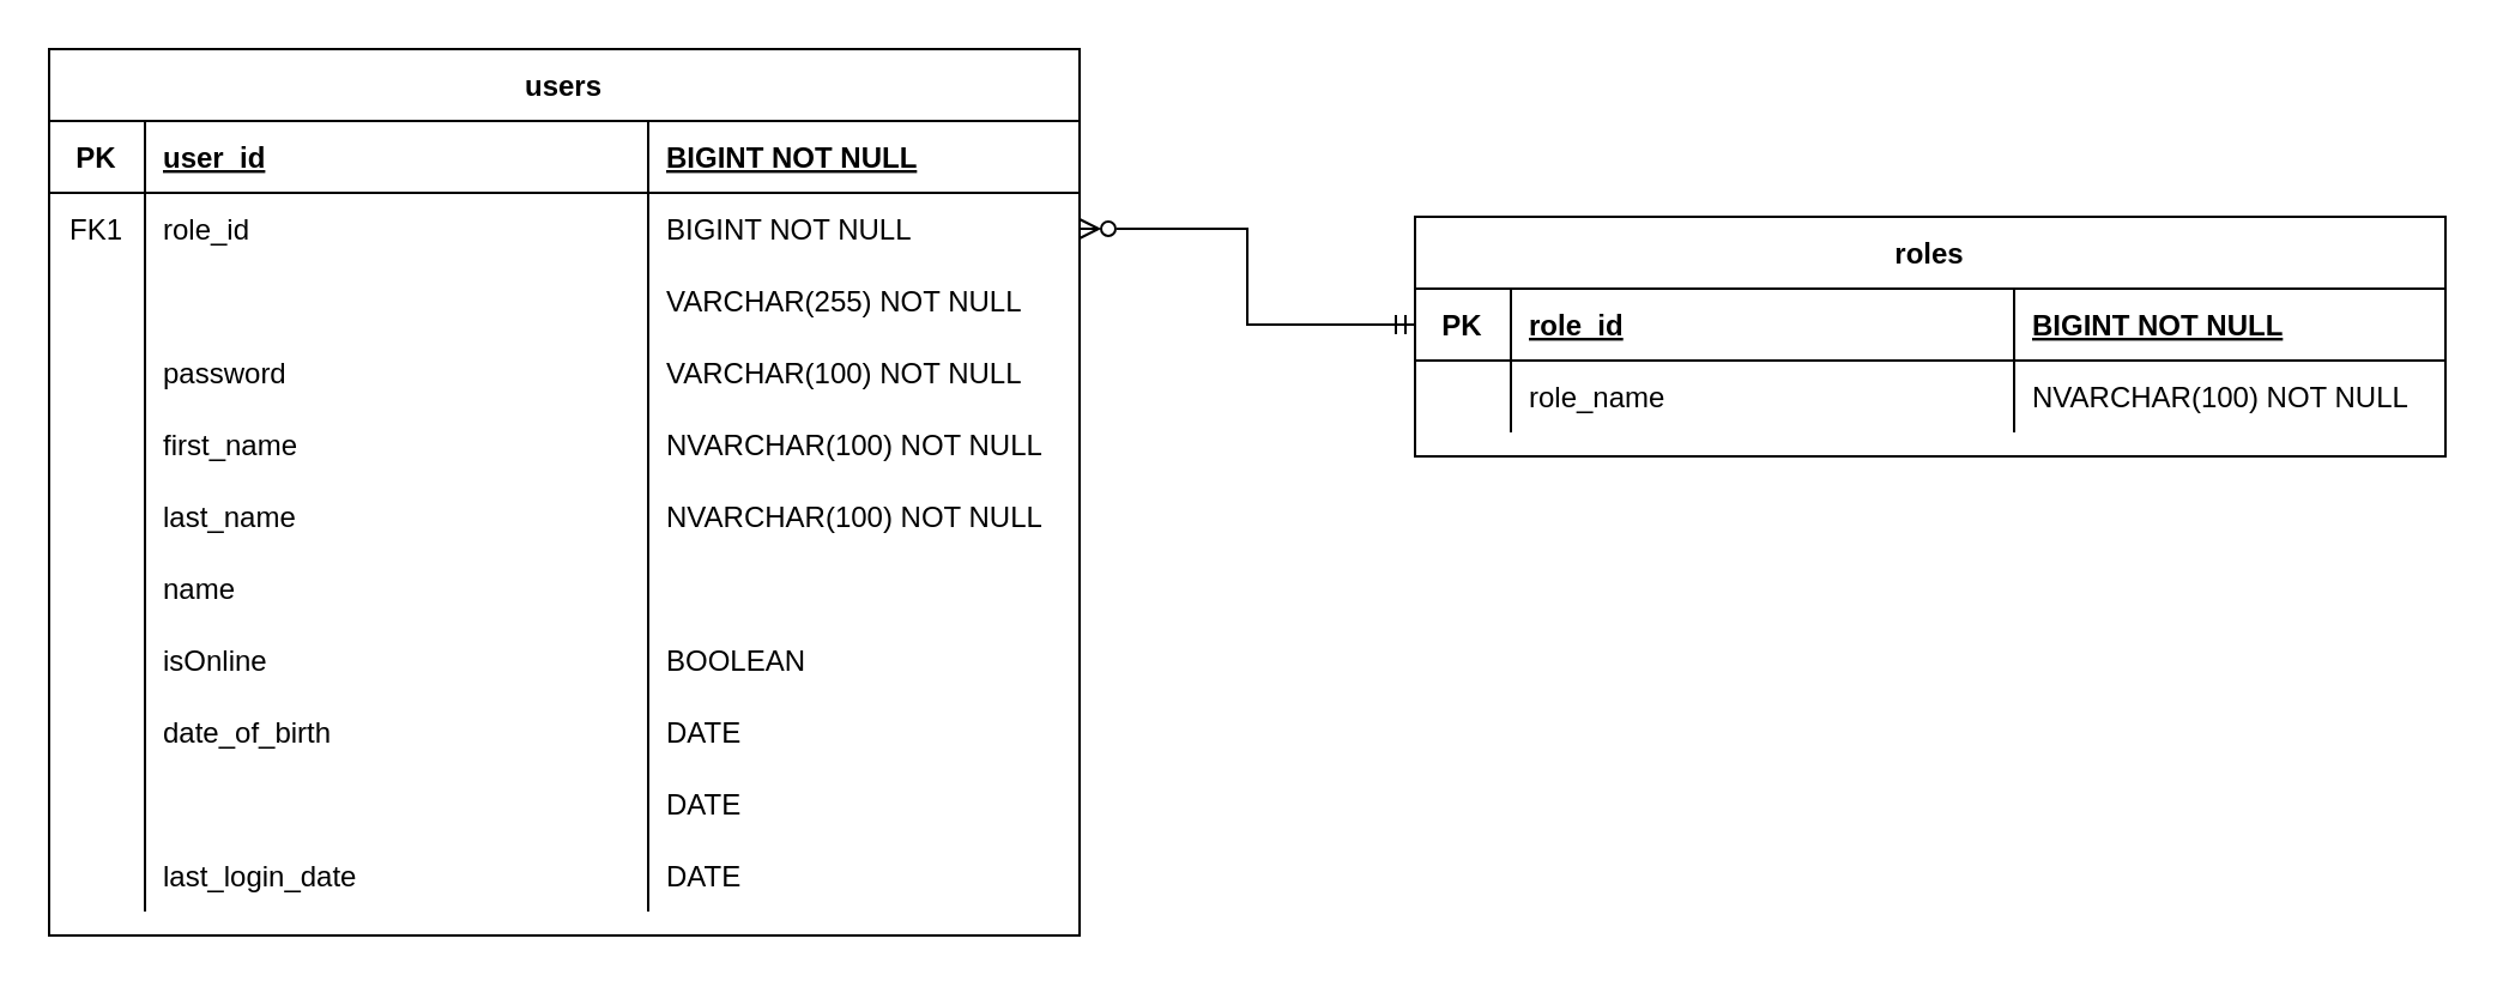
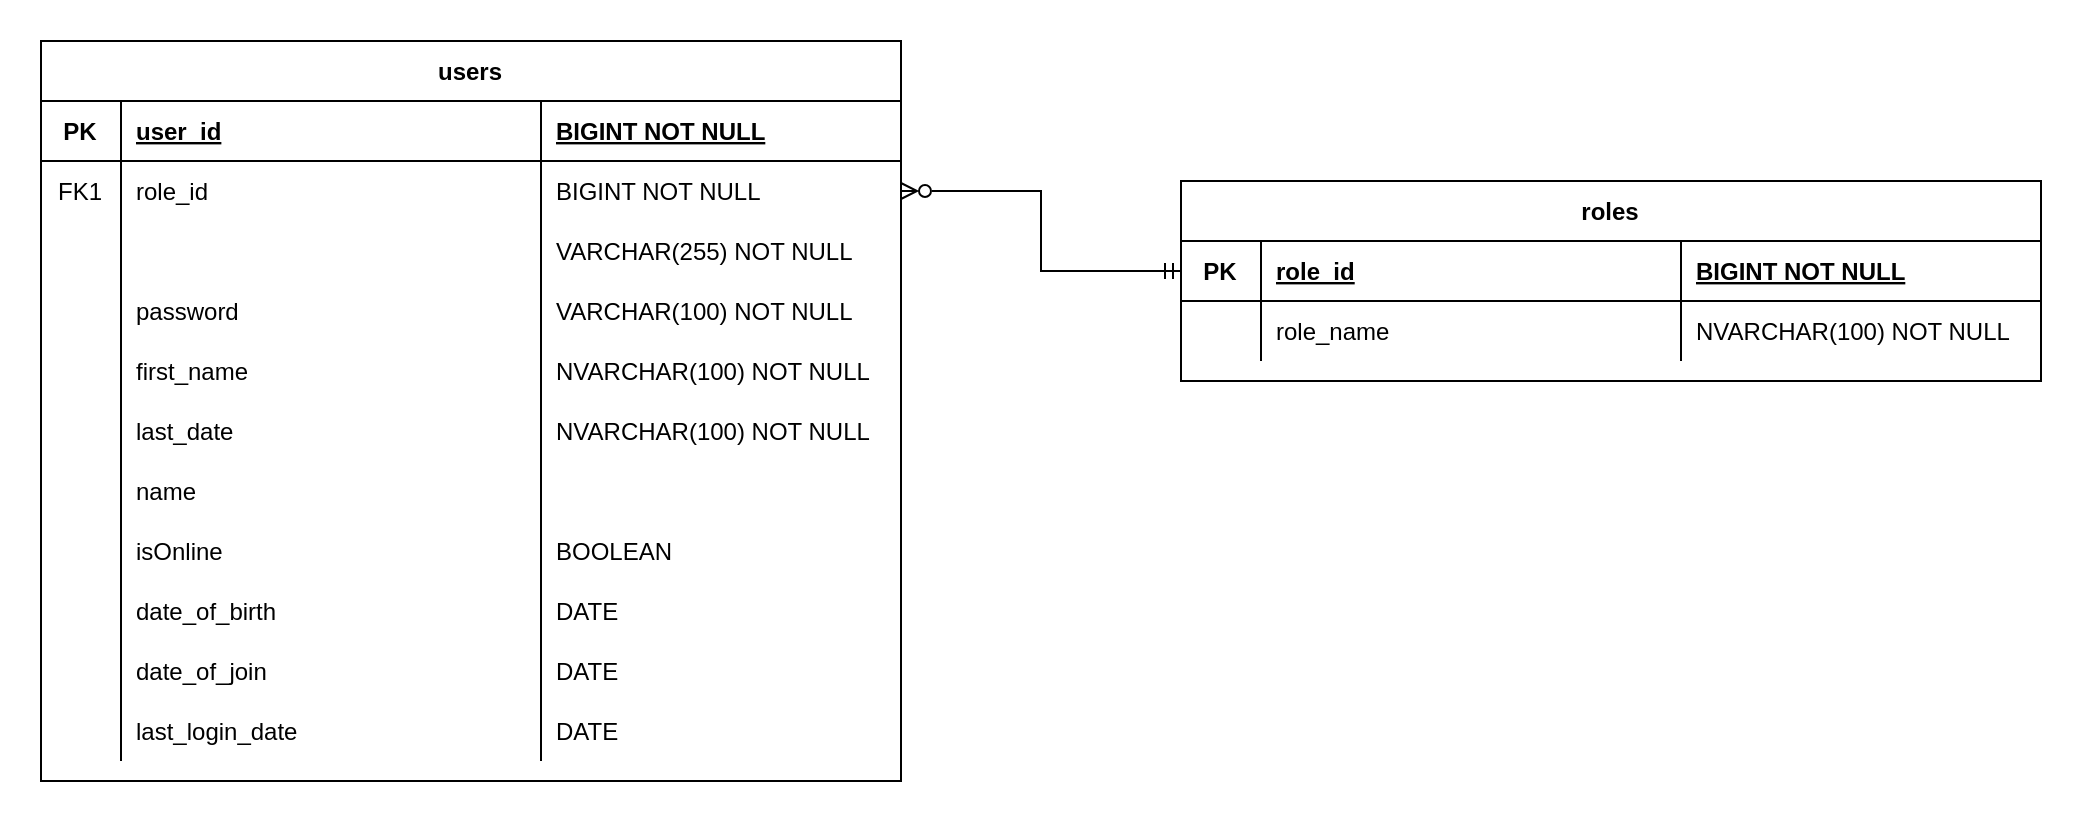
- <mxCell id="24" value="last_name" style="shape=partialRectangle;overflow=hidden;connectable=0;fillColor=none;top=0;left=0;bottom=0;right=0;align=left;spacingLeft=6;" vertex="1" parent="22"><mxGeometry x="40" width="210" height="30" as="geometry"><mxRectangle width="210" height="30" as="alternateBounds" /></mxGeometry></mxCell>
+ <mxCell id="24" value="last_date" style="shape=partialRectangle;overflow=hidden;connectable=0;fillColor=none;top=0;left=0;bottom=0;right=0;align=left;spacingLeft=6;" vertex="1" parent="22"><mxGeometry x="40" width="210" height="30" as="geometry"><mxRectangle width="210" height="30" as="alternateBounds" /></mxGeometry></mxCell>
+ <mxCell id="39" value="date_of_join" style="shape=partialRectangle;overflow=hidden;connectable=0;fillColor=none;top=0;left=0;bottom=0;right=0;align=left;spacingLeft=6;" vertex="1" parent="37"><mxGeometry x="40" width="210" height="30" as="geometry"><mxRectangle width="210" height="30" as="alternateBounds" /></mxGeometry></mxCell>
